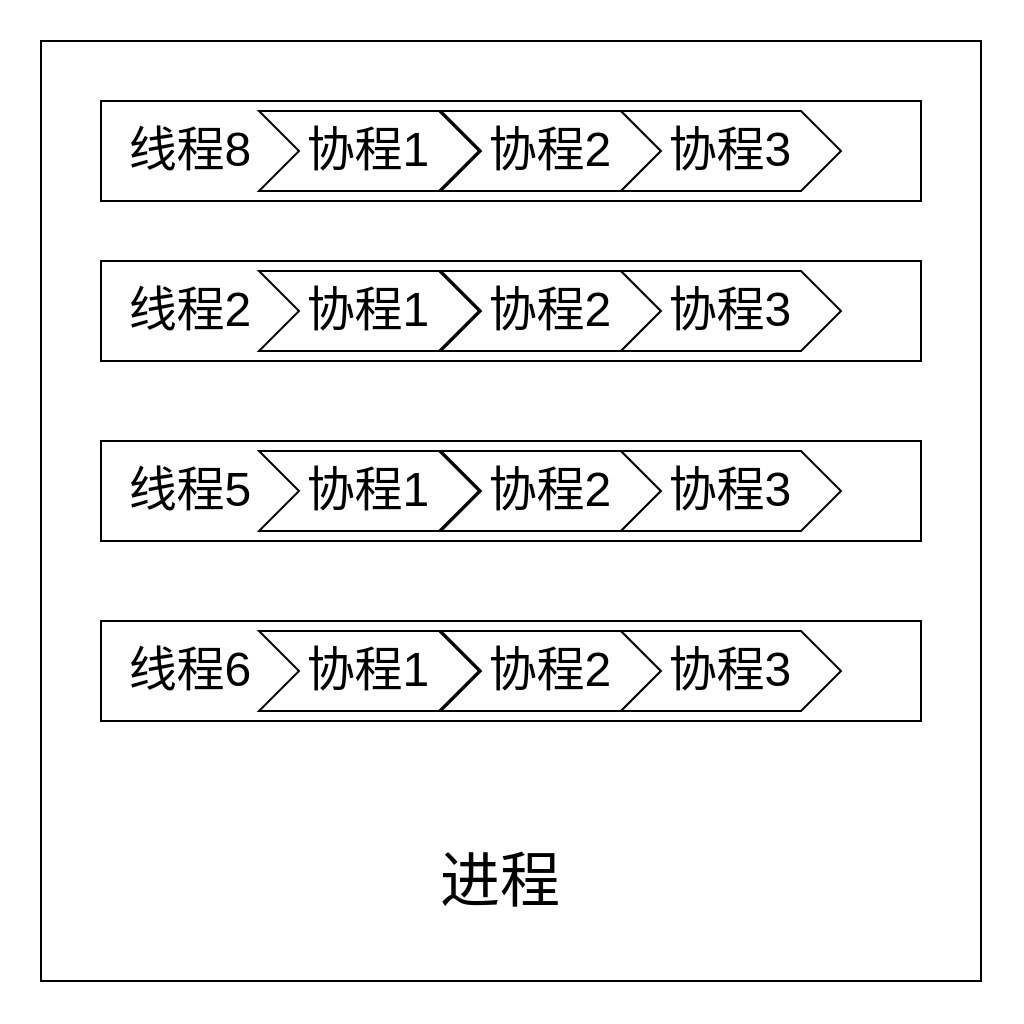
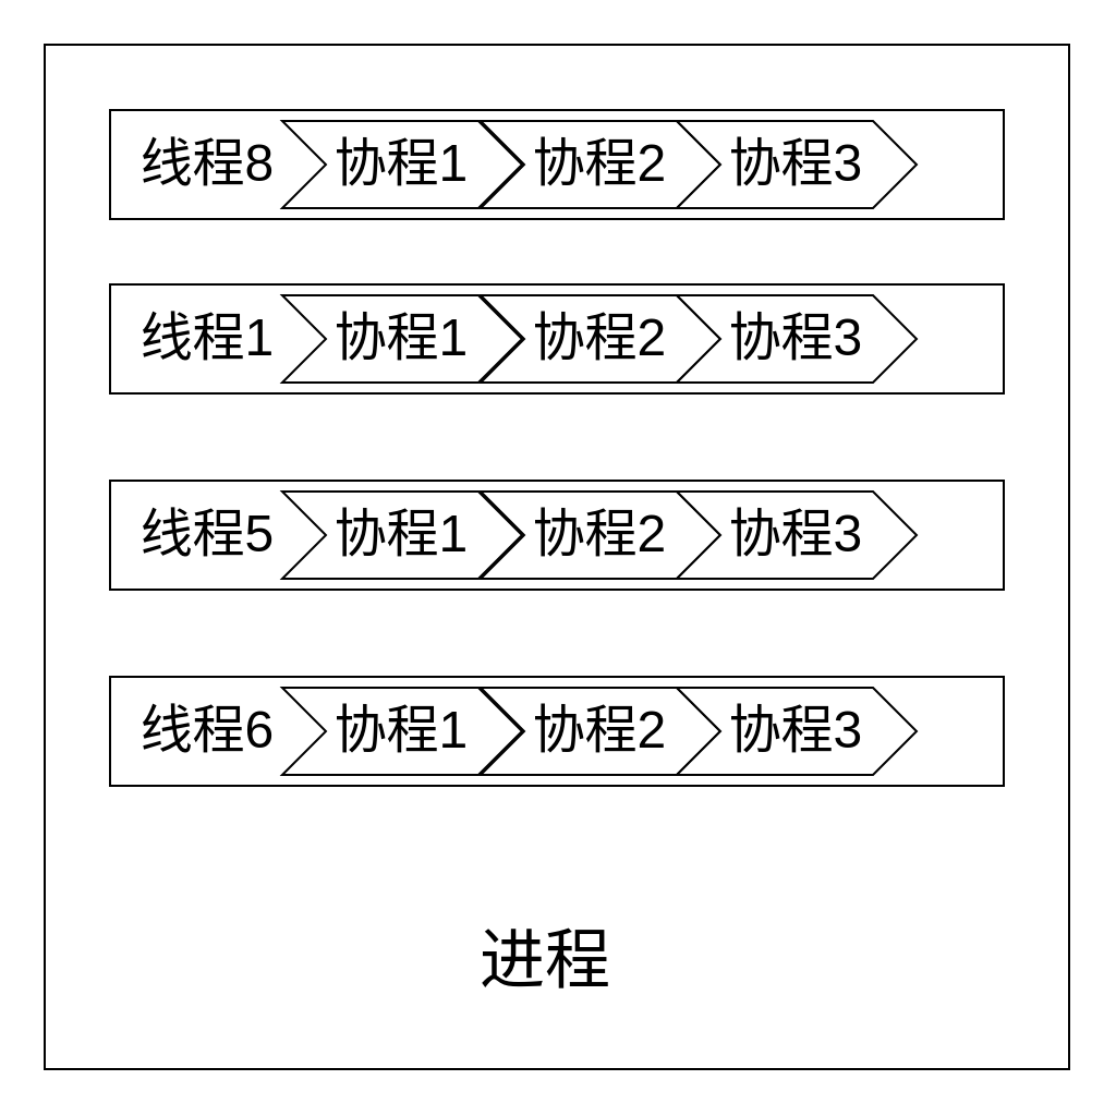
- <mxCell id="10" value="&lt;font style=&quot;font-size: 24px&quot;&gt;线程2&lt;/font&gt;" style="text;html=1;strokeColor=none;fillColor=none;align=center;verticalAlign=middle;whiteSpace=wrap;rounded=0;" vertex="1" parent="1"><mxGeometry x="60" y="145" width="70" height="20" as="geometry" /></mxCell>
+ <mxCell id="10" value="&lt;font style=&quot;font-size: 24px&quot;&gt;线程1&lt;/font&gt;" style="text;html=1;strokeColor=none;fillColor=none;align=center;verticalAlign=middle;whiteSpace=wrap;rounded=0;" vertex="1" parent="1"><mxGeometry x="60" y="145" width="70" height="20" as="geometry" /></mxCell>
